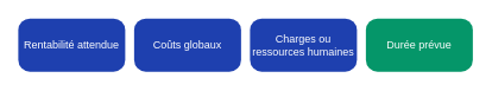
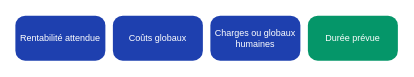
- <mxCell id="4" value="Charges ou ressources humaines" style="rounded=1;whiteSpace=wrap;html=1;arcSize=22;strokeColor=none;fillColor=#1e40af;fontColor=#FFFFFF;" vertex="1" parent="1"><mxGeometry x="280" y="20" width="120" height="60" as="geometry" /></mxCell>
+ <mxCell id="4" value="Charges ou globaux humaines" style="rounded=1;whiteSpace=wrap;html=1;arcSize=22;strokeColor=none;fillColor=#1e40af;fontColor=#FFFFFF;" vertex="1" parent="1"><mxGeometry x="280" y="20" width="120" height="60" as="geometry" /></mxCell>
